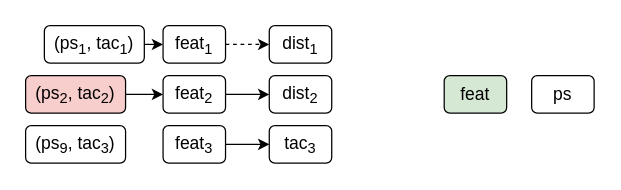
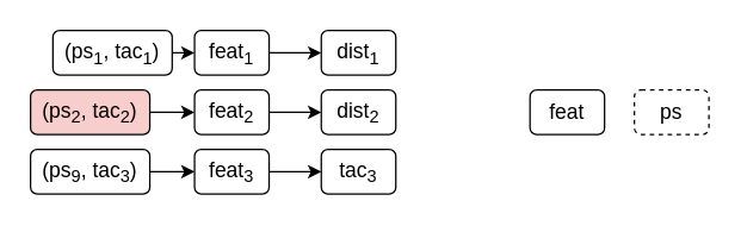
- <mxCell id="8" style="edgeStyle=orthogonalEdgeStyle;rounded=0;orthogonalLoop=1;jettySize=auto;html=1;exitX=1;exitY=0.5;exitDx=0;exitDy=0;entryX=0;entryY=0.5;entryDx=0;entryDy=0;dashed=1;" edge="1" parent="1" source="9" target="16"><mxGeometry relative="1" as="geometry" /></mxCell>
+ <mxCell id="8" style="edgeStyle=orthogonalEdgeStyle;rounded=0;orthogonalLoop=1;jettySize=auto;html=1;exitX=1;exitY=0.5;exitDx=0;exitDy=0;entryX=0;entryY=0.5;entryDx=0;entryDy=0;" edge="1" parent="1" source="9" target="16"><mxGeometry relative="1" as="geometry" /></mxCell>
- <mxCell id="15" value="&lt;span style=&quot;font-size: 14px;&quot;&gt;feat&lt;/span&gt;" style="rounded=1;whiteSpace=wrap;html=1;fillColor=#d5e8d4;" vertex="1" parent="1"><mxGeometry x="355" y="60" width="50" height="30" as="geometry" /></mxCell>
+ <mxCell id="15" value="&lt;span style=&quot;font-size: 14px;&quot;&gt;feat&lt;/span&gt;" style="rounded=1;whiteSpace=wrap;html=1;" vertex="1" parent="1"><mxGeometry x="355" y="60" width="50" height="30" as="geometry" /></mxCell>
- <mxCell id="14" value="&lt;font style=&quot;font-size: 14px;&quot;&gt;ps&lt;/font&gt;" style="rounded=1;whiteSpace=wrap;html=1;" vertex="1" parent="1"><mxGeometry x="425" y="60" width="50" height="30" as="geometry" /></mxCell>
+ <mxCell id="14" value="&lt;font style=&quot;font-size: 14px;&quot;&gt;ps&lt;/font&gt;" style="rounded=1;whiteSpace=wrap;html=1;dashed=1;" vertex="1" parent="1"><mxGeometry x="425" y="60" width="50" height="30" as="geometry" /></mxCell>
+ <mxCell id="6" style="edgeStyle=orthogonalEdgeStyle;rounded=0;orthogonalLoop=1;jettySize=auto;html=1;exitX=1;exitY=0.5;exitDx=0;exitDy=0;entryX=0;entryY=0.5;entryDx=0;entryDy=0;" edge="1" parent="1" source="7" target="13"><mxGeometry relative="1" as="geometry" /></mxCell>
